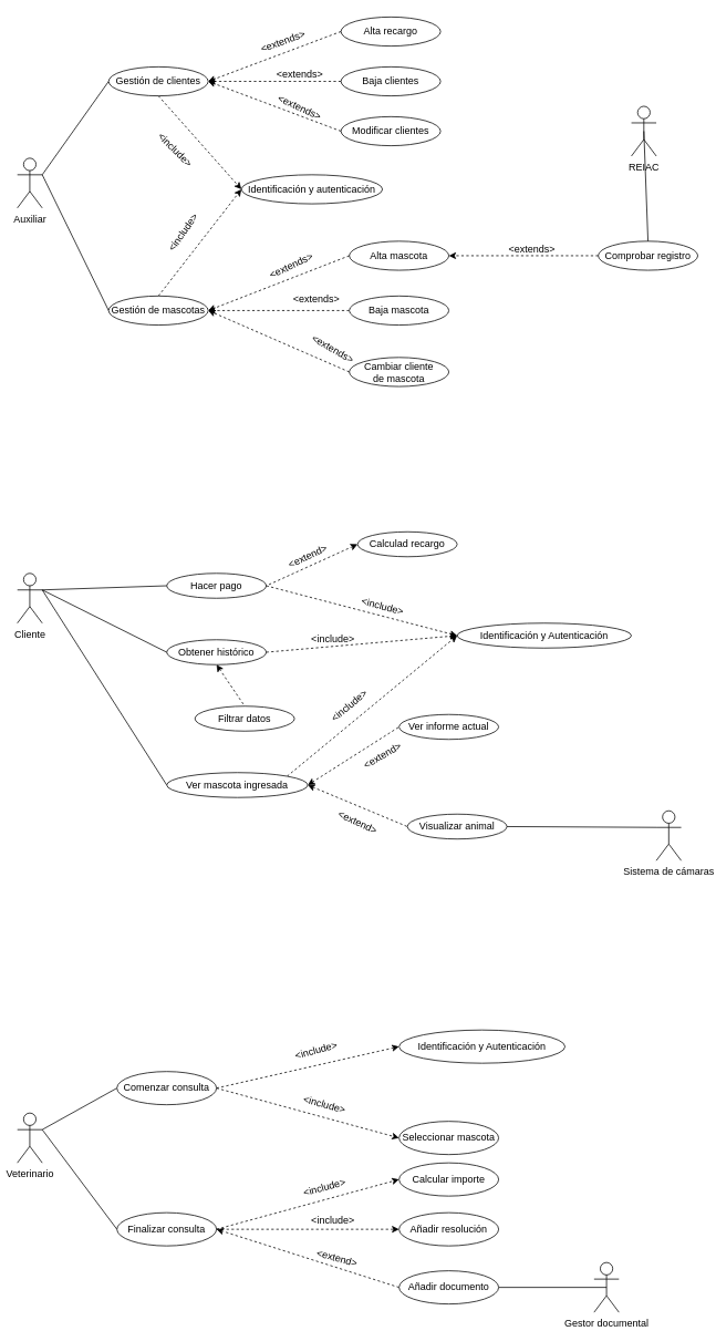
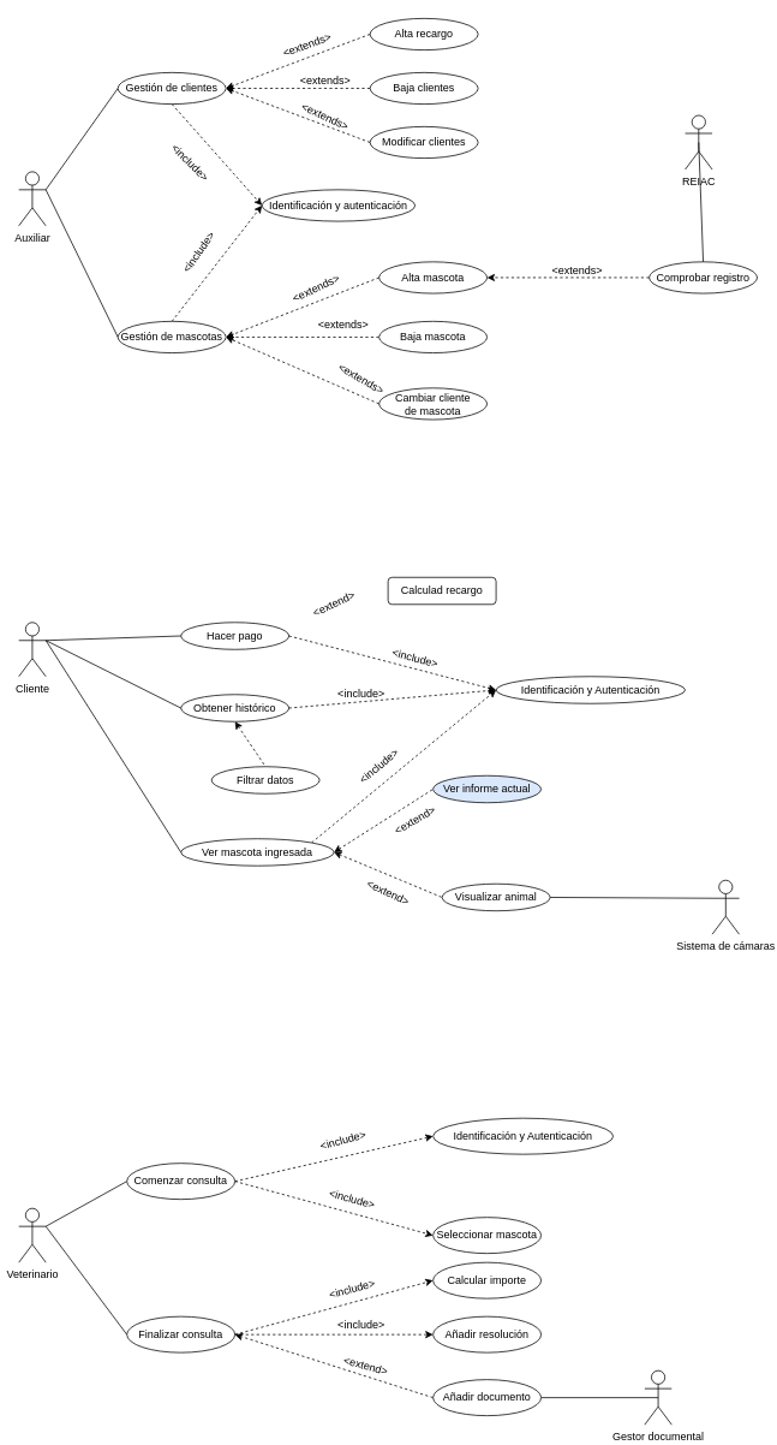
- <mxCell id="53" value="Calculad recargo" style="ellipse;whiteSpace=wrap;html=1;" vertex="1" parent="1"><mxGeometry x="430" y="640" width="120" height="30" as="geometry" /></mxCell>
+ <mxCell id="53" value="Calculad recargo" style="whiteSpace=wrap;html=1;rounded=1;" vertex="1" parent="1"><mxGeometry x="430" y="640" width="120" height="30" as="geometry" /></mxCell>
- <mxCell id="52" style="edgeStyle=none;rounded=0;orthogonalLoop=1;jettySize=auto;html=1;exitX=0;exitY=0.5;exitDx=0;exitDy=0;entryX=1;entryY=0.5;entryDx=0;entryDy=0;dashed=1;startArrow=classic;startFill=1;endArrow=none;endFill=0;" edge="1" parent="1" source="53" target="43"><mxGeometry relative="1" as="geometry" /></mxCell>
- <mxCell id="54" value="Ver informe actual" style="ellipse;whiteSpace=wrap;html=1;" vertex="1" parent="1"><mxGeometry x="480" y="860" width="120" height="30" as="geometry" /></mxCell>
+ <mxCell id="54" value="Ver informe actual" style="ellipse;whiteSpace=wrap;html=1;fillColor=#dae8fc;" vertex="1" parent="1"><mxGeometry x="480" y="860" width="120" height="30" as="geometry" /></mxCell>
